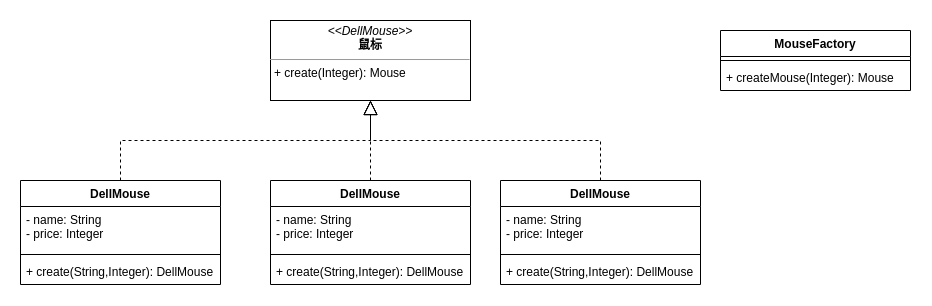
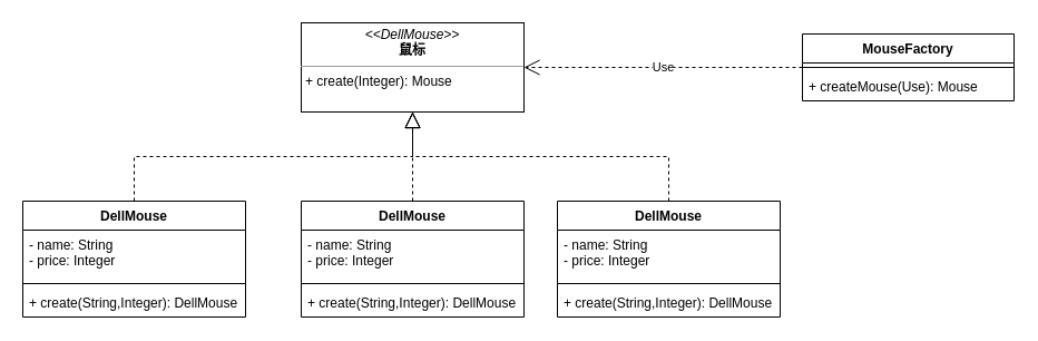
+ <mxCell id="21" value="Use" style="endArrow=open;endSize=12;dashed=1;html=1;rounded=0;entryX=1;entryY=0.5;entryDx=0;entryDy=0;exitX=0;exitY=0.5;exitDx=0;exitDy=0;" edge="1" parent="1" source="18" target="2"><mxGeometry width="160" relative="1" as="geometry"><mxPoint x="440" y="160" as="sourcePoint" /><mxPoint x="500" y="80" as="targetPoint" /></mxGeometry></mxCell>
- <mxCell id="20" value="+ createMouse(Integer): Mouse" style="text;strokeColor=none;fillColor=none;align=left;verticalAlign=top;spacingLeft=4;spacingRight=4;overflow=hidden;rotatable=0;points=[[0,0.5],[1,0.5]];portConstraint=eastwest;" vertex="1" parent="18"><mxGeometry y="34" width="190" height="26" as="geometry" /></mxCell>
+ <mxCell id="20" value="+ createMouse(Use): Mouse" style="text;strokeColor=none;fillColor=none;align=left;verticalAlign=top;spacingLeft=4;spacingRight=4;overflow=hidden;rotatable=0;points=[[0,0.5],[1,0.5]];portConstraint=eastwest;" vertex="1" parent="18"><mxGeometry y="34" width="190" height="26" as="geometry" /></mxCell>
